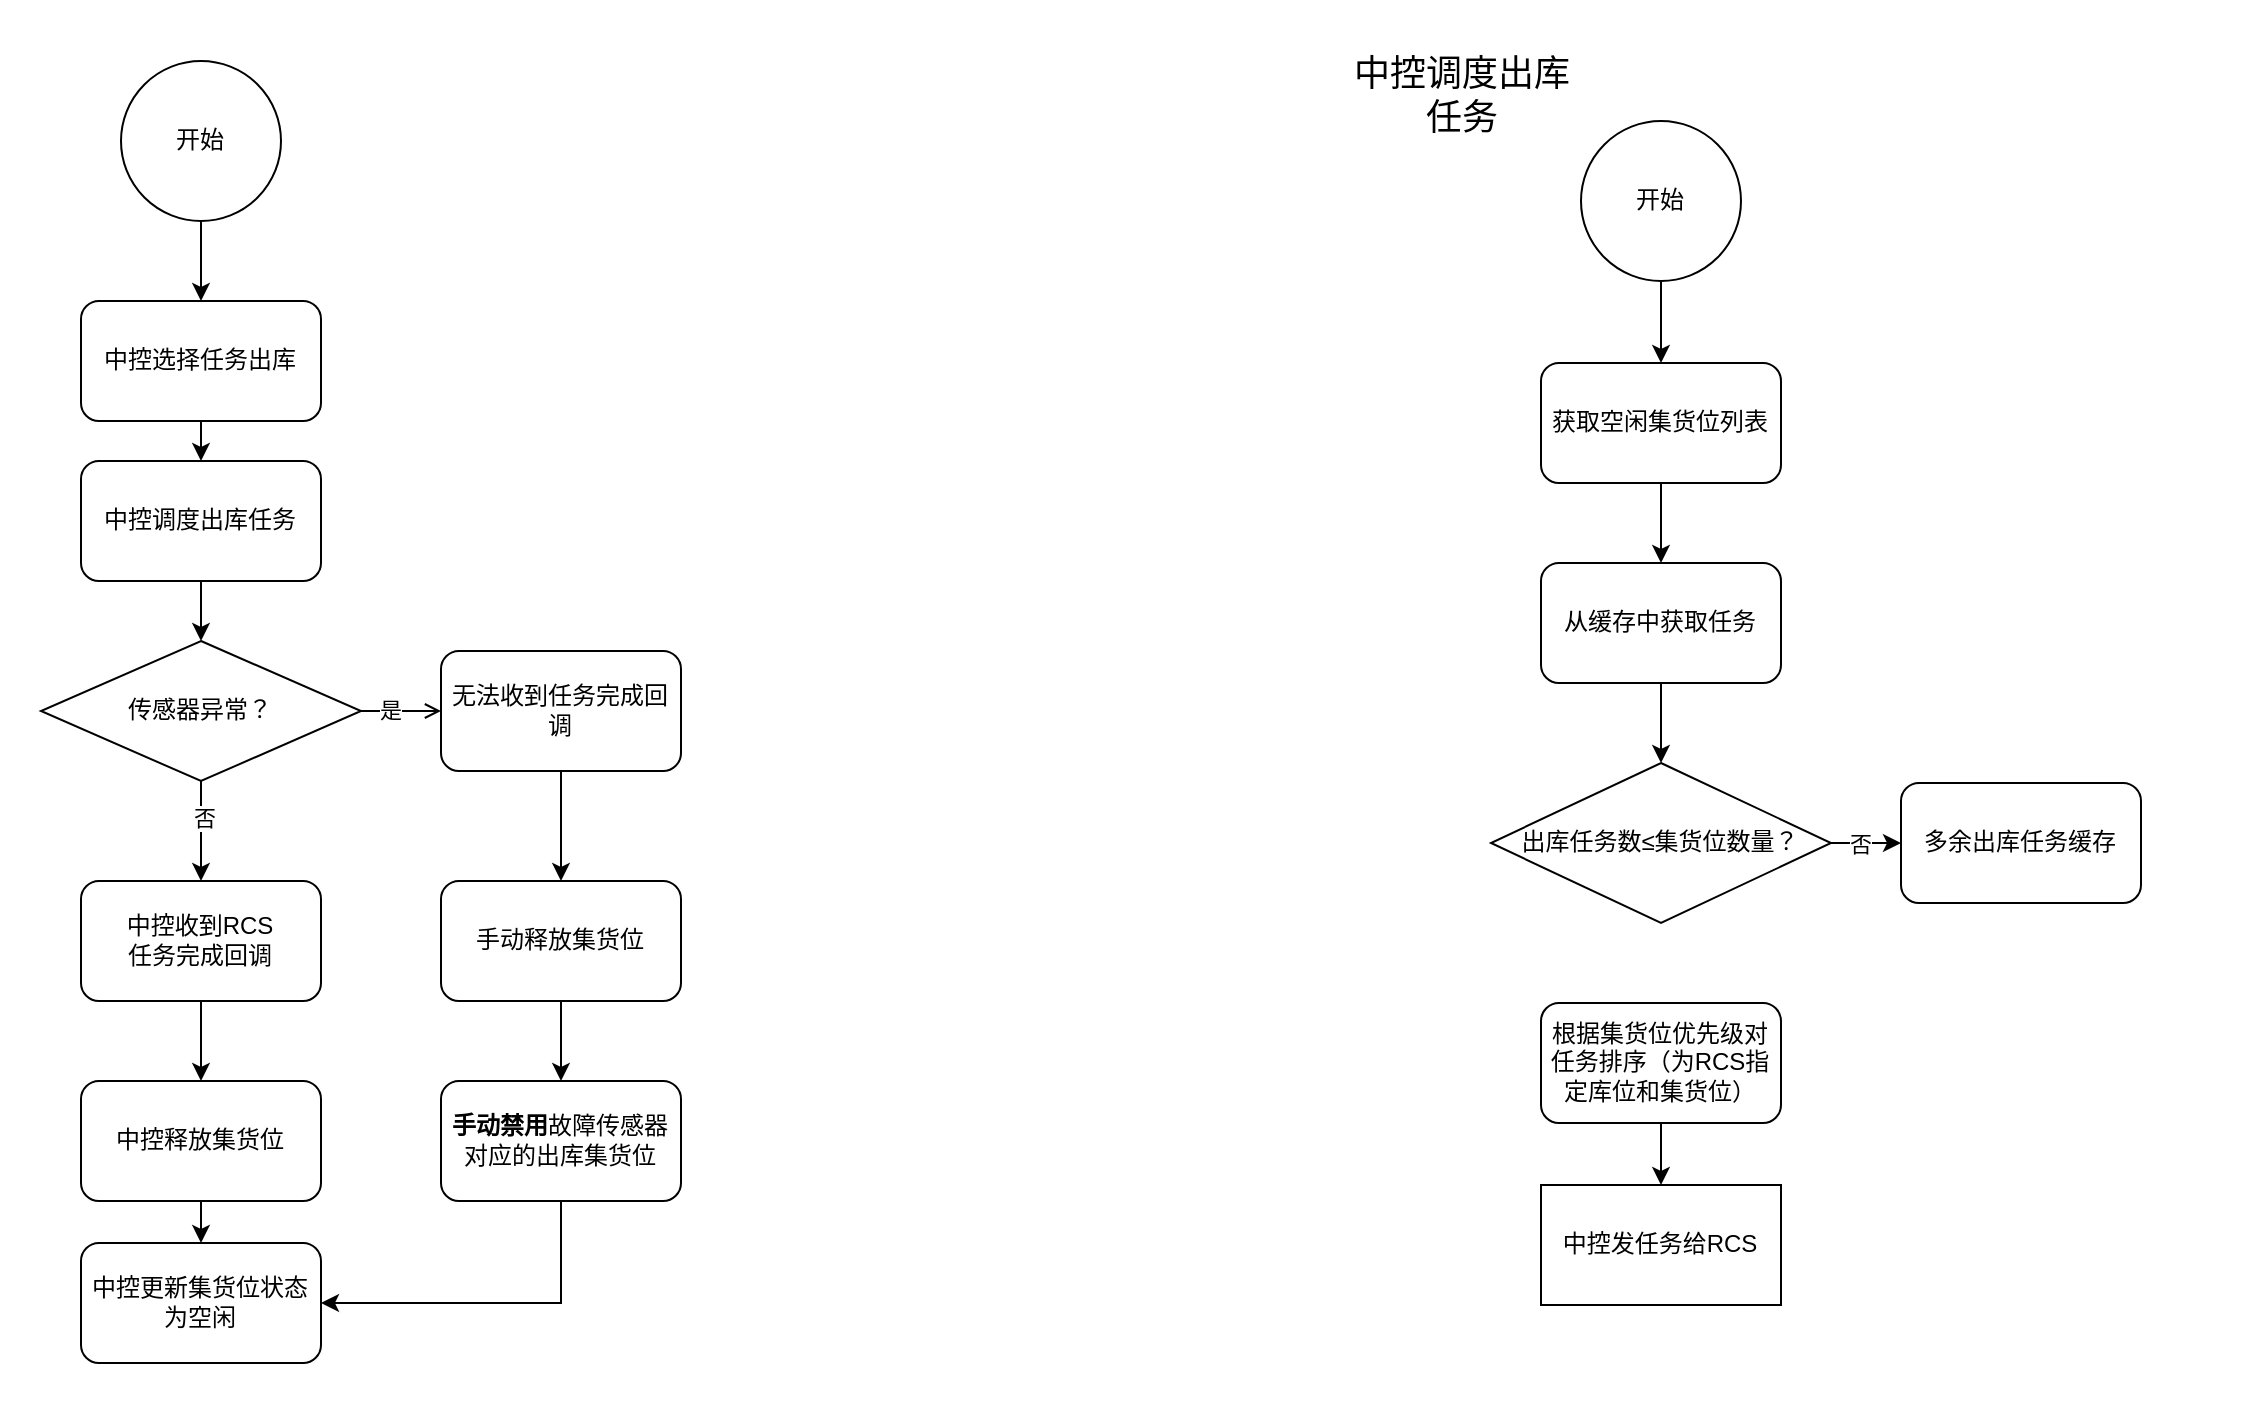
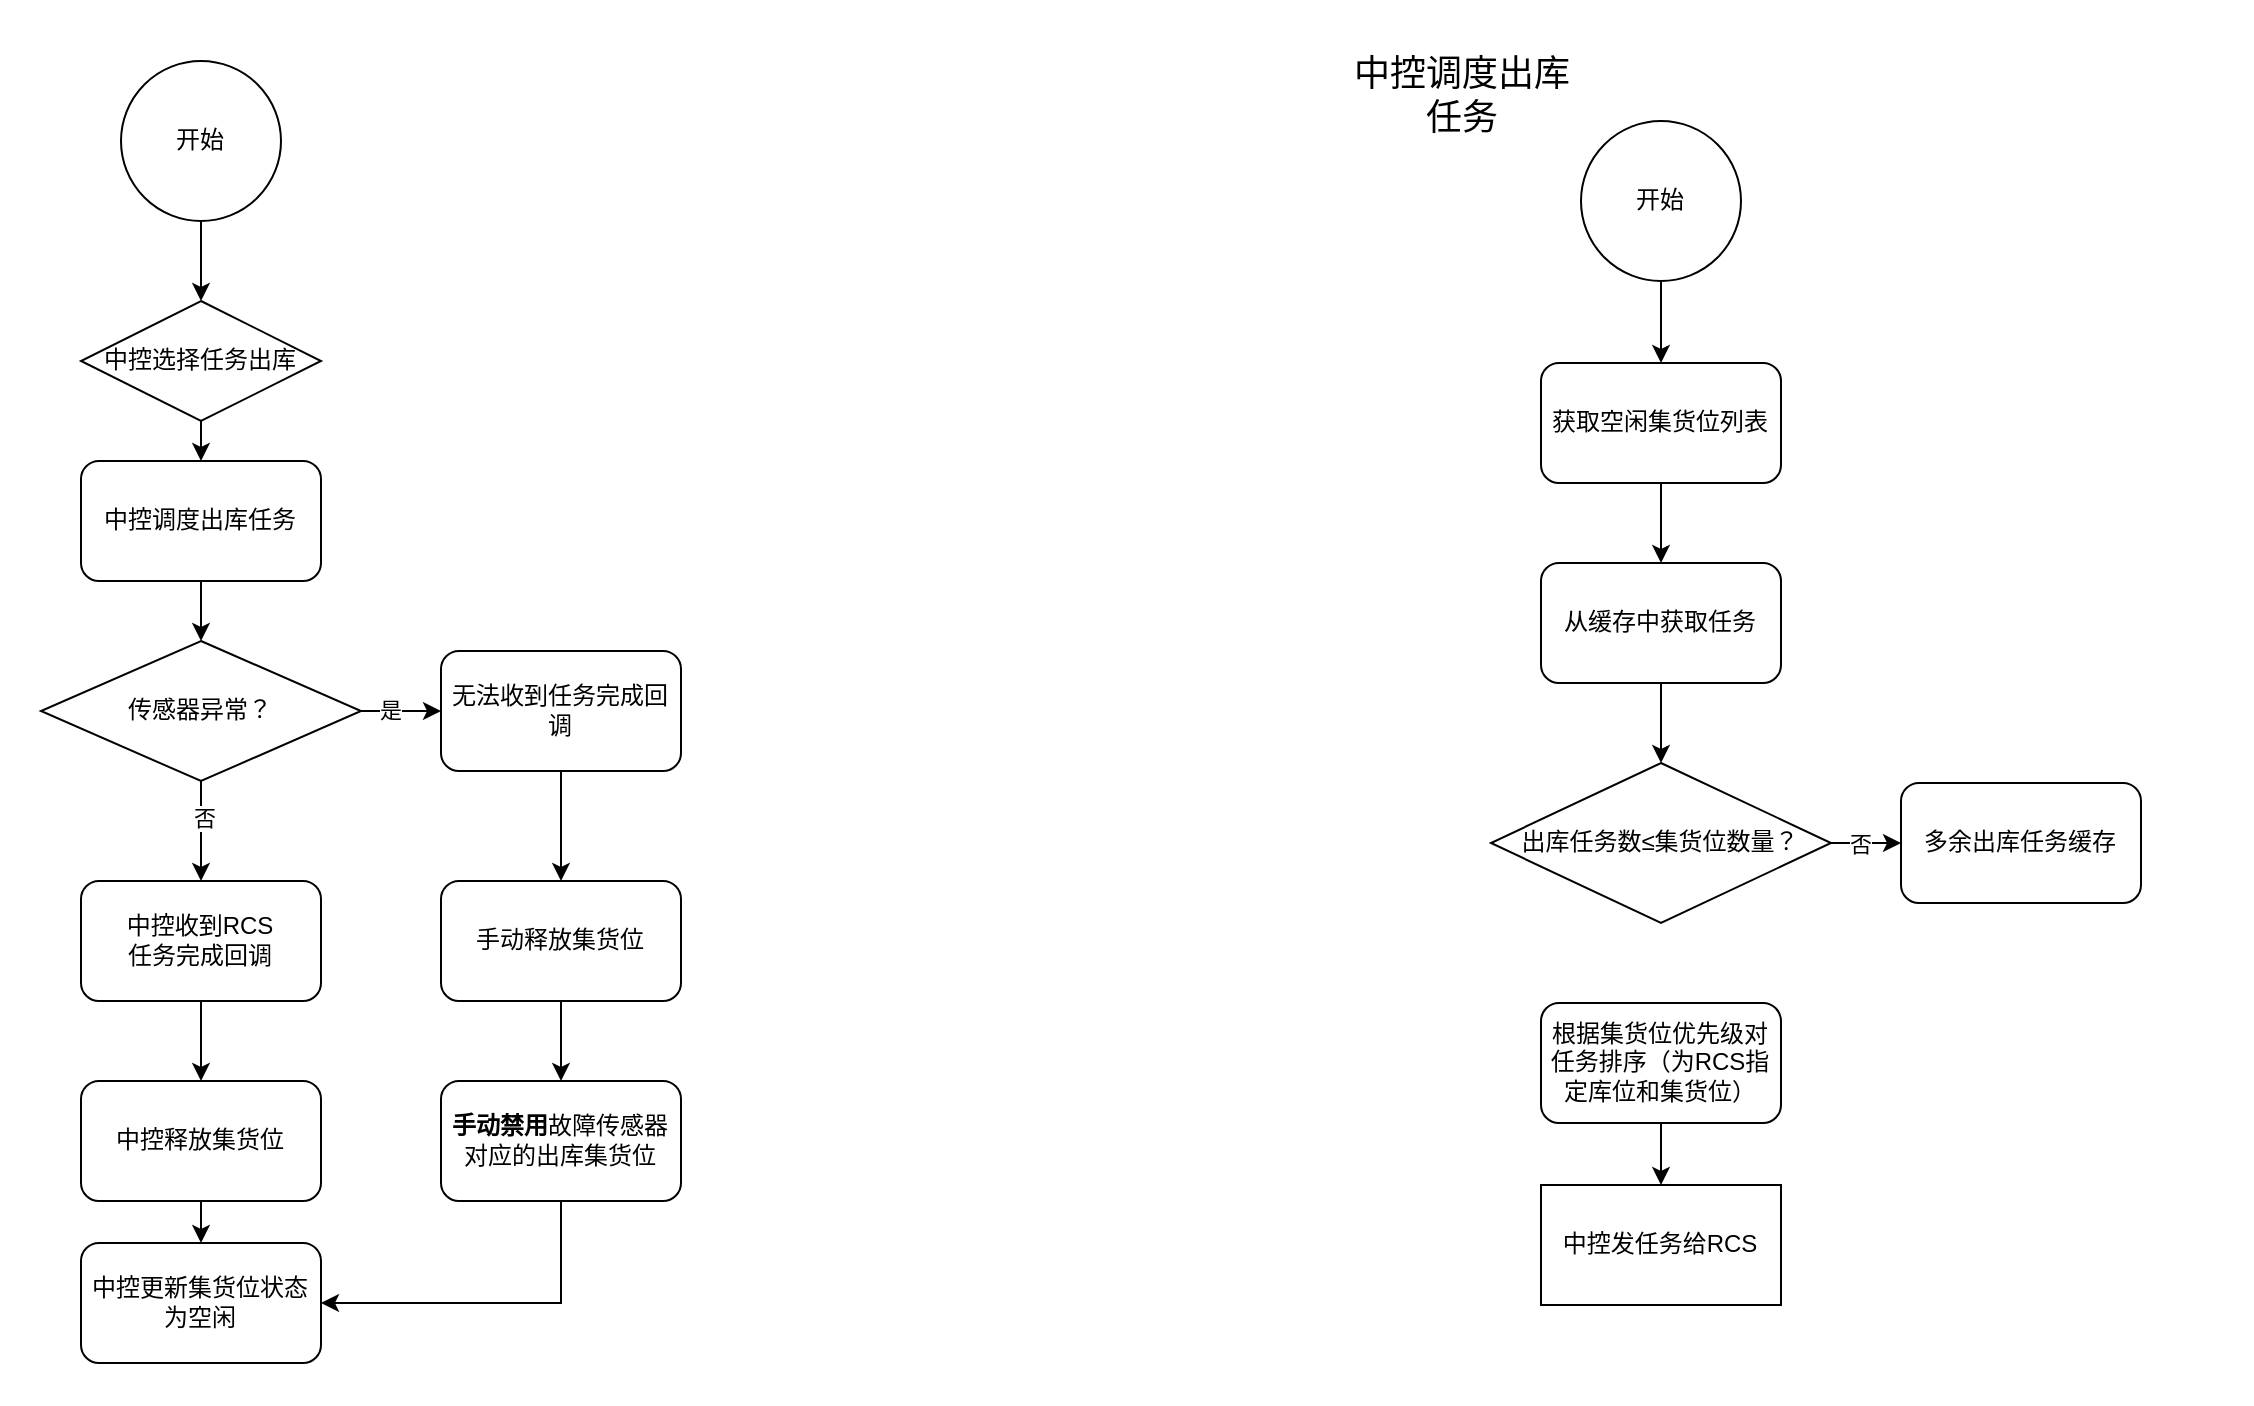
- <mxCell id="5" value="中控选择任务出库" style="rounded=1;whiteSpace=wrap;html=1;" parent="1" vertex="1"><mxGeometry x="40" y="150" width="120" height="60" as="geometry" /></mxCell>
+ <mxCell id="5" value="中控选择任务出库" style="rhombus;whiteSpace=wrap;html=1;" parent="1" vertex="1"><mxGeometry x="40" y="150" width="120" height="60" as="geometry" /></mxCell>
- <mxCell id="28" style="edgeStyle=orthogonalEdgeStyle;rounded=0;orthogonalLoop=1;jettySize=auto;html=1;exitX=1;exitY=0.5;exitDx=0;exitDy=0;entryX=0;entryY=0.5;entryDx=0;entryDy=0;endArrow=open;" parent="1" source="30" target="34" edge="1"><mxGeometry relative="1" as="geometry" /></mxCell>
+ <mxCell id="28" style="edgeStyle=orthogonalEdgeStyle;rounded=0;orthogonalLoop=1;jettySize=auto;html=1;exitX=1;exitY=0.5;exitDx=0;exitDy=0;entryX=0;entryY=0.5;entryDx=0;entryDy=0;" parent="1" source="30" target="34" edge="1"><mxGeometry relative="1" as="geometry" /></mxCell>
